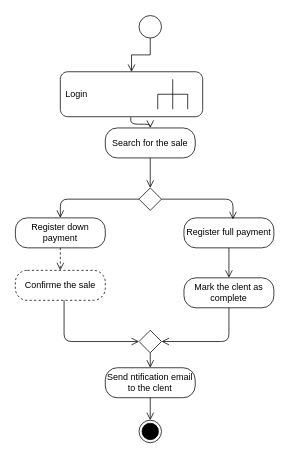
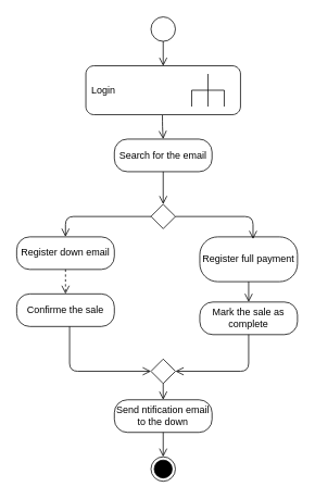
- <mxCell id="2" value="Login" style="shape=mxgraph.uml25.behaviorAction;html=1;rounded=1;absoluteArcSize=1;arcSize=10;align=left;spacingLeft=5;whiteSpace=wrap;" parent="1" vertex="1"><mxGeometry x="80" y="95" width="190" height="60" as="geometry" /></mxCell>
+ <mxCell id="2" value="Login" style="shape=mxgraph.uml25.behaviorAction;html=1;rounded=1;absoluteArcSize=1;arcSize=10;align=left;spacingLeft=5;whiteSpace=wrap;" parent="1" vertex="1"><mxGeometry x="105" y="80" width="190" height="60" as="geometry" /></mxCell>
- <mxCell id="5" value="Search for the sale" style="rounded=1;whiteSpace=wrap;html=1;arcSize=40;" parent="1" vertex="1"><mxGeometry x="140" y="170" width="120" height="40" as="geometry" /></mxCell>
+ <mxCell id="5" value="Search for the email" style="rounded=1;whiteSpace=wrap;html=1;arcSize=40;" parent="1" vertex="1"><mxGeometry x="140" y="170" width="120" height="40" as="geometry" /></mxCell>
- <mxCell id="9" value="Register down payment" style="rounded=1;whiteSpace=wrap;html=1;arcSize=40;" parent="1" vertex="1"><mxGeometry x="20" y="290" width="120" height="40" as="geometry" /></mxCell>
+ <mxCell id="9" value="Register down email" style="rounded=1;whiteSpace=wrap;html=1;arcSize=40;" parent="1" vertex="1"><mxGeometry x="20" y="290" width="120" height="40" as="geometry" /></mxCell>
- <mxCell id="12" value="Register full payment" style="rounded=1;whiteSpace=wrap;html=1;arcSize=40;" parent="1" vertex="1"><mxGeometry x="245" y="290" width="120" height="40" as="geometry" /></mxCell>
+ <mxCell id="12" value="Register full payment" style="rounded=1;whiteSpace=wrap;html=1;arcSize=40;" parent="1" vertex="1"><mxGeometry x="245" y="290" width="120" height="55" as="geometry" /></mxCell>
- <mxCell id="15" value="Confirme the sale" style="rounded=1;whiteSpace=wrap;html=1;arcSize=40;dashed=1;" parent="1" vertex="1"><mxGeometry x="20" y="360" width="120" height="40" as="geometry" /></mxCell>
+ <mxCell id="15" value="Confirme the sale" style="rounded=1;whiteSpace=wrap;html=1;arcSize=40;" parent="1" vertex="1"><mxGeometry x="20" y="360" width="120" height="40" as="geometry" /></mxCell>
- <mxCell id="17" value="Mark the clent as complete" style="rounded=1;whiteSpace=wrap;html=1;arcSize=40;" parent="1" vertex="1"><mxGeometry x="245" y="370" width="120" height="40" as="geometry" /></mxCell>
+ <mxCell id="17" value="Mark the sale as complete" style="rounded=1;whiteSpace=wrap;html=1;arcSize=40;" parent="1" vertex="1"><mxGeometry x="245" y="370" width="120" height="40" as="geometry" /></mxCell>
- <mxCell id="19" value="Send ntification email to the clent" style="rounded=1;whiteSpace=wrap;html=1;arcSize=40;" parent="1" vertex="1"><mxGeometry x="140" y="490" width="120" height="40" as="geometry" /></mxCell>
+ <mxCell id="19" value="Send ntification email to the down" style="rounded=1;whiteSpace=wrap;html=1;arcSize=40;" parent="1" vertex="1"><mxGeometry x="140" y="490" width="120" height="40" as="geometry" /></mxCell>
